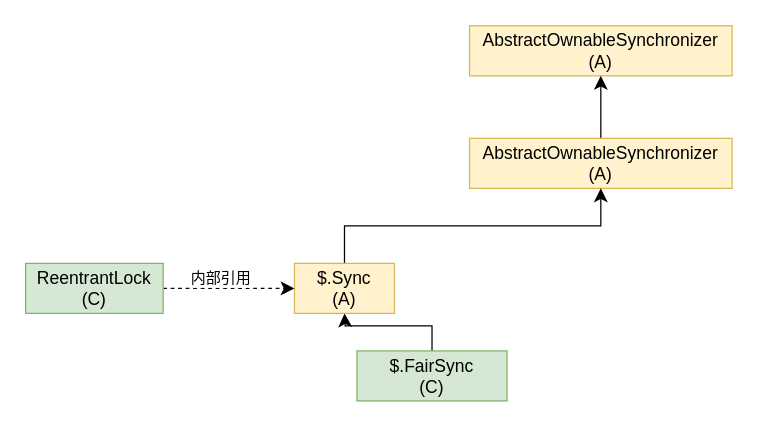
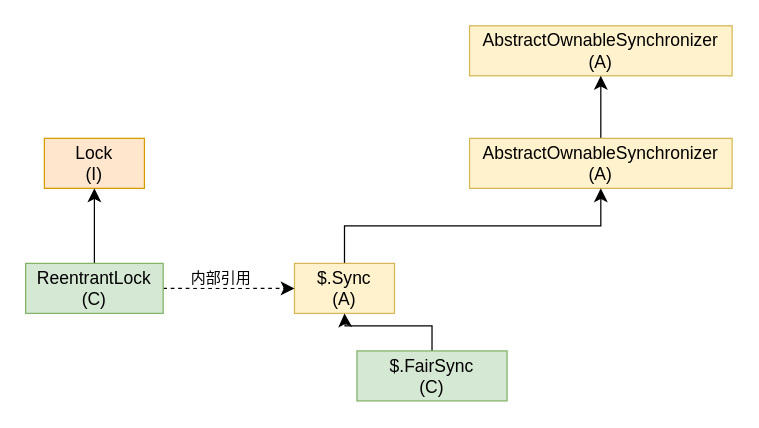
+ <mxCell id="9" value="Lock&lt;br&gt;(I)" style="rounded=0;whiteSpace=wrap;html=1;hachureGap=4;pointerEvents=0;fontSize=14;fillColor=#ffe6cc;strokeColor=#d79b00;" vertex="1" parent="1"><mxGeometry x="35" y="110" width="80" height="40" as="geometry" /></mxCell>
+ <mxCell id="10" style="edgeStyle=orthogonalEdgeStyle;rounded=0;orthogonalLoop=1;jettySize=auto;html=1;exitX=0.5;exitY=0;exitDx=0;exitDy=0;entryX=0.5;entryY=1;entryDx=0;entryDy=0;fontSize=14;endArrow=classic;endFill=1;startSize=8;endSize=8;sourcePerimeterSpacing=8;targetPerimeterSpacing=8;" edge="1" parent="1" source="13" target="9"><mxGeometry relative="1" as="geometry" /></mxCell>
